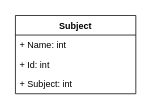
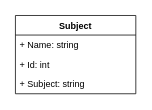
- <mxCell id="3" value="+ Name: int" style="text;strokeColor=none;fillColor=none;align=left;verticalAlign=top;spacingLeft=4;spacingRight=4;overflow=hidden;rotatable=0;points=[[0,0.5],[1,0.5]];portConstraint=eastwest;" parent="2" vertex="1"><mxGeometry y="26" width="160" height="26" as="geometry" /></mxCell>
+ <mxCell id="3" value="+ Name: string" style="text;strokeColor=none;fillColor=none;align=left;verticalAlign=top;spacingLeft=4;spacingRight=4;overflow=hidden;rotatable=0;points=[[0,0.5],[1,0.5]];portConstraint=eastwest;" parent="2" vertex="1"><mxGeometry y="26" width="160" height="26" as="geometry" /></mxCell>
- <mxCell id="5" value="+ Subject: int" style="text;strokeColor=none;fillColor=none;align=left;verticalAlign=top;spacingLeft=4;spacingRight=4;overflow=hidden;rotatable=0;points=[[0,0.5],[1,0.5]];portConstraint=eastwest;" parent="2" vertex="1"><mxGeometry y="78" width="160" height="26" as="geometry" /></mxCell>
+ <mxCell id="5" value="+ Subject: string" style="text;strokeColor=none;fillColor=none;align=left;verticalAlign=top;spacingLeft=4;spacingRight=4;overflow=hidden;rotatable=0;points=[[0,0.5],[1,0.5]];portConstraint=eastwest;" parent="2" vertex="1"><mxGeometry y="78" width="160" height="26" as="geometry" /></mxCell>
